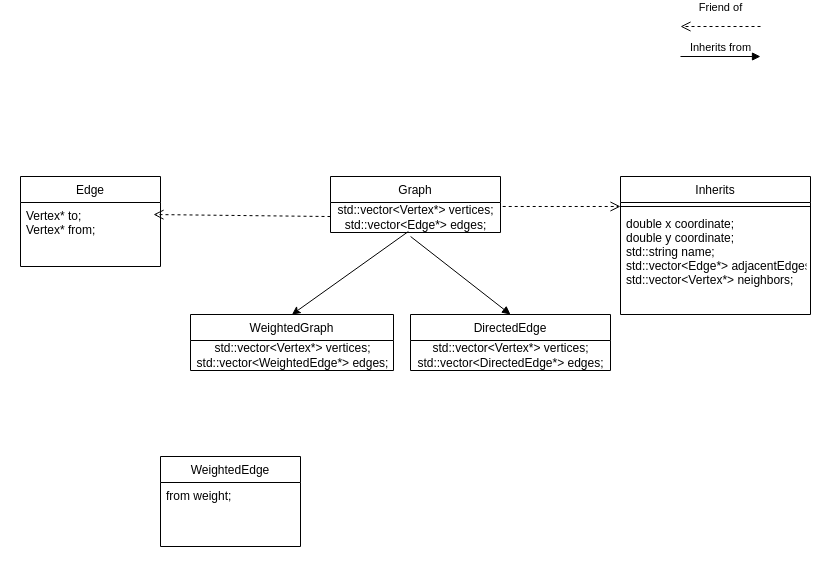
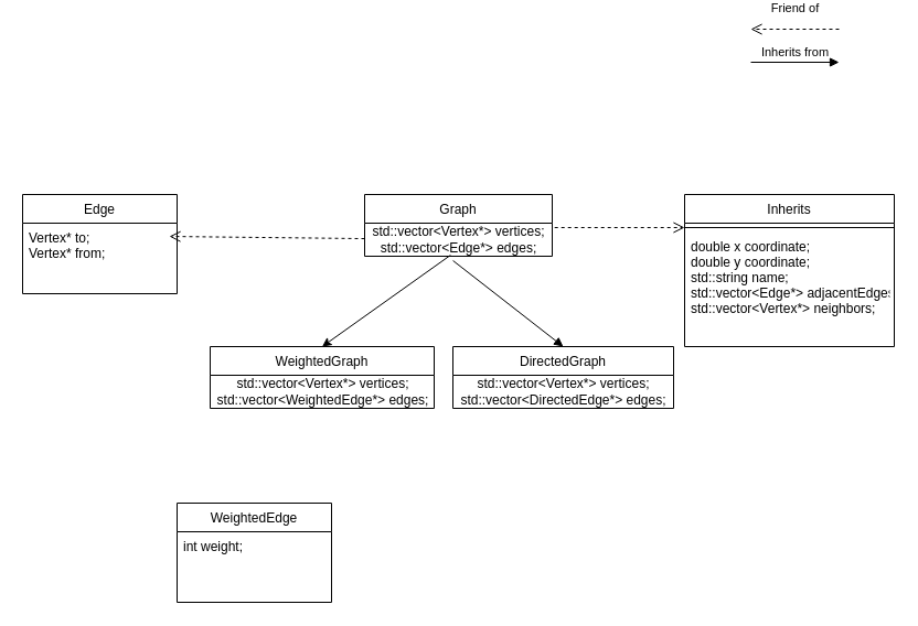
- <mxCell id="11" value="DirectedEdge" style="swimlane;fontStyle=0;childLayout=stackLayout;horizontal=1;startSize=26;fillColor=none;horizontalStack=0;resizeParent=1;resizeParentMax=0;resizeLast=0;collapsible=1;marginBottom=0;" vertex="1" parent="1"><mxGeometry x="410" y="308" width="200" height="56" as="geometry" /></mxCell>
+ <mxCell id="11" value="DirectedGraph" style="swimlane;fontStyle=0;childLayout=stackLayout;horizontal=1;startSize=26;fillColor=none;horizontalStack=0;resizeParent=1;resizeParentMax=0;resizeLast=0;collapsible=1;marginBottom=0;" vertex="1" parent="1"><mxGeometry x="410" y="308" width="200" height="56" as="geometry" /></mxCell>
- <mxCell id="8" value="from weight;" style="text;strokeColor=none;fillColor=none;align=left;verticalAlign=top;spacingLeft=4;spacingRight=4;overflow=hidden;rotatable=0;points=[[0,0.5],[1,0.5]];portConstraint=eastwest;" vertex="1" parent="7"><mxGeometry y="26" width="140" height="64" as="geometry" /></mxCell>
+ <mxCell id="8" value="int weight;" style="text;strokeColor=none;fillColor=none;align=left;verticalAlign=top;spacingLeft=4;spacingRight=4;overflow=hidden;rotatable=0;points=[[0,0.5],[1,0.5]];portConstraint=eastwest;" vertex="1" parent="7"><mxGeometry y="26" width="140" height="64" as="geometry" /></mxCell>
